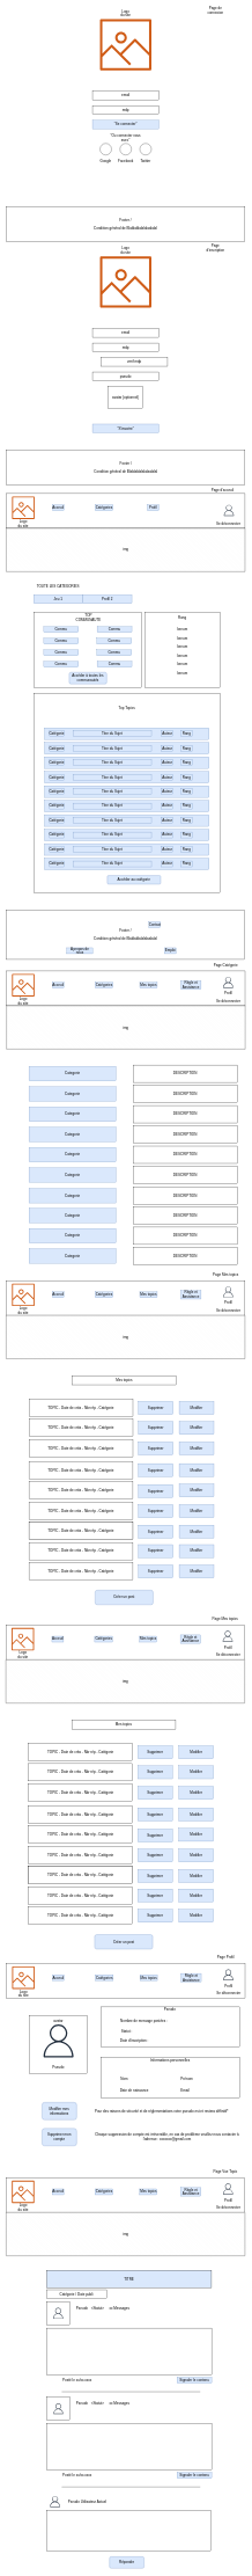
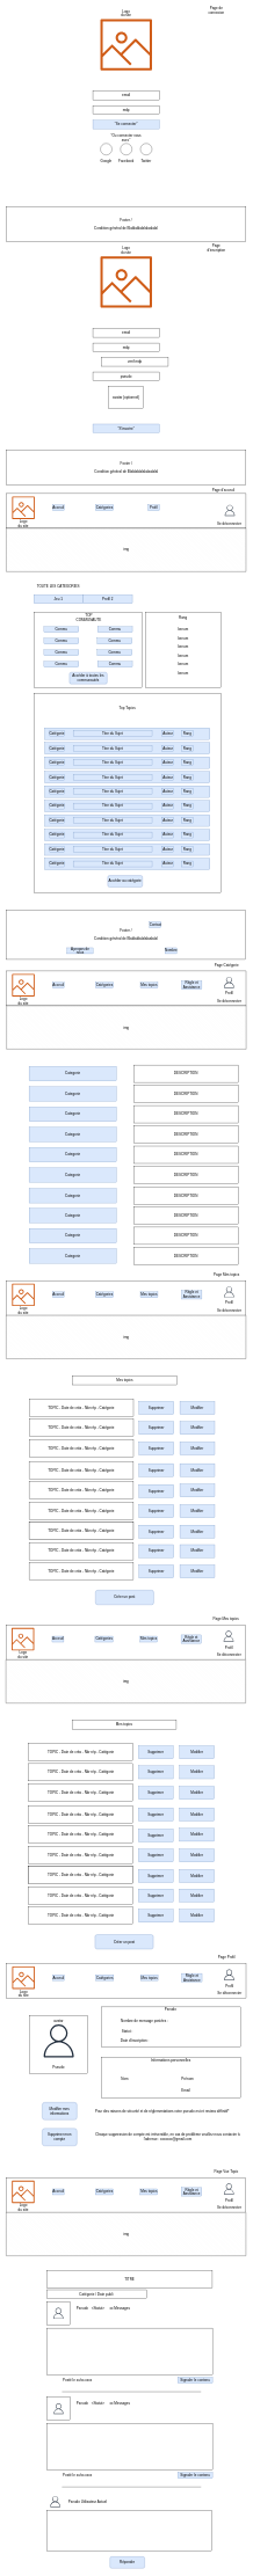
- <mxCell id="119" value="Accéder au catégorie" style="rounded=1;whiteSpace=wrap;html=1;fillColor=#dae8fc;strokeColor=#6c8ebf;" parent="1" vertex="1"><mxGeometry x="371.25" y="3020" width="185" height="30" as="geometry" /></mxCell>
+ <mxCell id="119" value="Accéder au catégorie" style="rounded=1;whiteSpace=wrap;html=1;fillColor=#dae8fc;strokeColor=#6c8ebf;" parent="1" vertex="1"><mxGeometry x="371.25" y="3020" width="120" height="40" as="geometry" /></mxCell>
- <mxCell id="123" value="Emploi" style="text;html=1;strokeColor=#6c8ebf;fillColor=#dae8fc;align=center;verticalAlign=middle;whiteSpace=wrap;rounded=0;" parent="1" vertex="1"><mxGeometry x="569.5" y="3270" width="40" height="20" as="geometry" /></mxCell>
+ <mxCell id="123" value="Nombre" style="text;html=1;strokeColor=#6c8ebf;fillColor=#dae8fc;align=center;verticalAlign=middle;whiteSpace=wrap;rounded=0;" parent="1" vertex="1"><mxGeometry x="569.5" y="3270" width="40" height="20" as="geometry" /></mxCell>
- <mxCell id="266" value="Date de naissance" style="text;html=1;strokeColor=none;fillColor=none;align=center;verticalAlign=middle;whiteSpace=wrap;rounded=0;" parent="1" vertex="1"><mxGeometry x="395.75" y="7210" width="137.75" height="20" as="geometry" /></mxCell>
- <mxCell id="284" value="TITRE" style="rounded=0;whiteSpace=wrap;html=1;fillColor=#dae8fc;" parent="1" vertex="1"><mxGeometry x="161" y="7840" width="571.13" height="60" as="geometry" /></mxCell>
+ <mxCell id="284" value="TITRE" style="rounded=0;whiteSpace=wrap;html=1;" parent="1" vertex="1"><mxGeometry x="161" y="7840" width="571.13" height="60" as="geometry" /></mxCell>
- <mxCell id="287" value="Catégorie / Date publi&amp;nbsp;" style="rounded=0;whiteSpace=wrap;html=1;" parent="1" vertex="1"><mxGeometry x="161" y="7907.5" width="209.75" height="30" as="geometry" /></mxCell>
+ <mxCell id="287" value="Catégorie / Date publi&amp;nbsp;" style="rounded=0;whiteSpace=wrap;html=1;" parent="1" vertex="1"><mxGeometry x="161" y="7907.5" width="345" height="30" as="geometry" /></mxCell>
